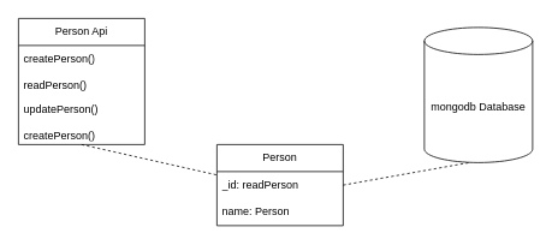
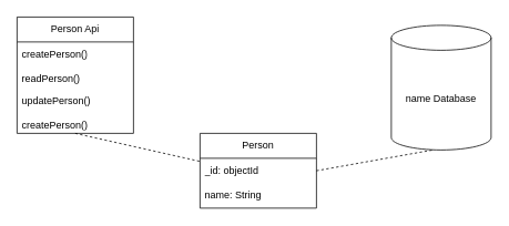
- <mxCell id="2" value="mongodb Database" style="shape=cylinder3;whiteSpace=wrap;html=1;boundedLbl=1;backgroundOutline=1;size=15;" vertex="1" parent="1"><mxGeometry x="470" y="30" width="120" height="150" as="geometry" /></mxCell>
+ <mxCell id="2" value="name Database" style="shape=cylinder3;whiteSpace=wrap;html=1;boundedLbl=1;backgroundOutline=1;size=15;" vertex="1" parent="1"><mxGeometry x="470" y="30" width="120" height="150" as="geometry" /></mxCell>
- <mxCell id="8" value="_id: readPerson" style="text;strokeColor=none;fillColor=none;align=left;verticalAlign=middle;spacingLeft=4;spacingRight=4;overflow=hidden;points=[[0,0.5],[1,0.5]];portConstraint=eastwest;rotatable=0;whiteSpace=wrap;html=1;" vertex="1" parent="7"><mxGeometry y="30" width="140" height="30" as="geometry" /></mxCell>
+ <mxCell id="8" value="_id: objectId" style="text;strokeColor=none;fillColor=none;align=left;verticalAlign=middle;spacingLeft=4;spacingRight=4;overflow=hidden;points=[[0,0.5],[1,0.5]];portConstraint=eastwest;rotatable=0;whiteSpace=wrap;html=1;" vertex="1" parent="7"><mxGeometry y="30" width="140" height="30" as="geometry" /></mxCell>
- <mxCell id="9" value="name: Person" style="text;strokeColor=none;fillColor=none;align=left;verticalAlign=middle;spacingLeft=4;spacingRight=4;overflow=hidden;points=[[0,0.5],[1,0.5]];portConstraint=eastwest;rotatable=0;whiteSpace=wrap;html=1;" vertex="1" parent="7"><mxGeometry y="60" width="140" height="30" as="geometry" /></mxCell>
+ <mxCell id="9" value="name: String" style="text;strokeColor=none;fillColor=none;align=left;verticalAlign=middle;spacingLeft=4;spacingRight=4;overflow=hidden;points=[[0,0.5],[1,0.5]];portConstraint=eastwest;rotatable=0;whiteSpace=wrap;html=1;" vertex="1" parent="7"><mxGeometry y="60" width="140" height="30" as="geometry" /></mxCell>
